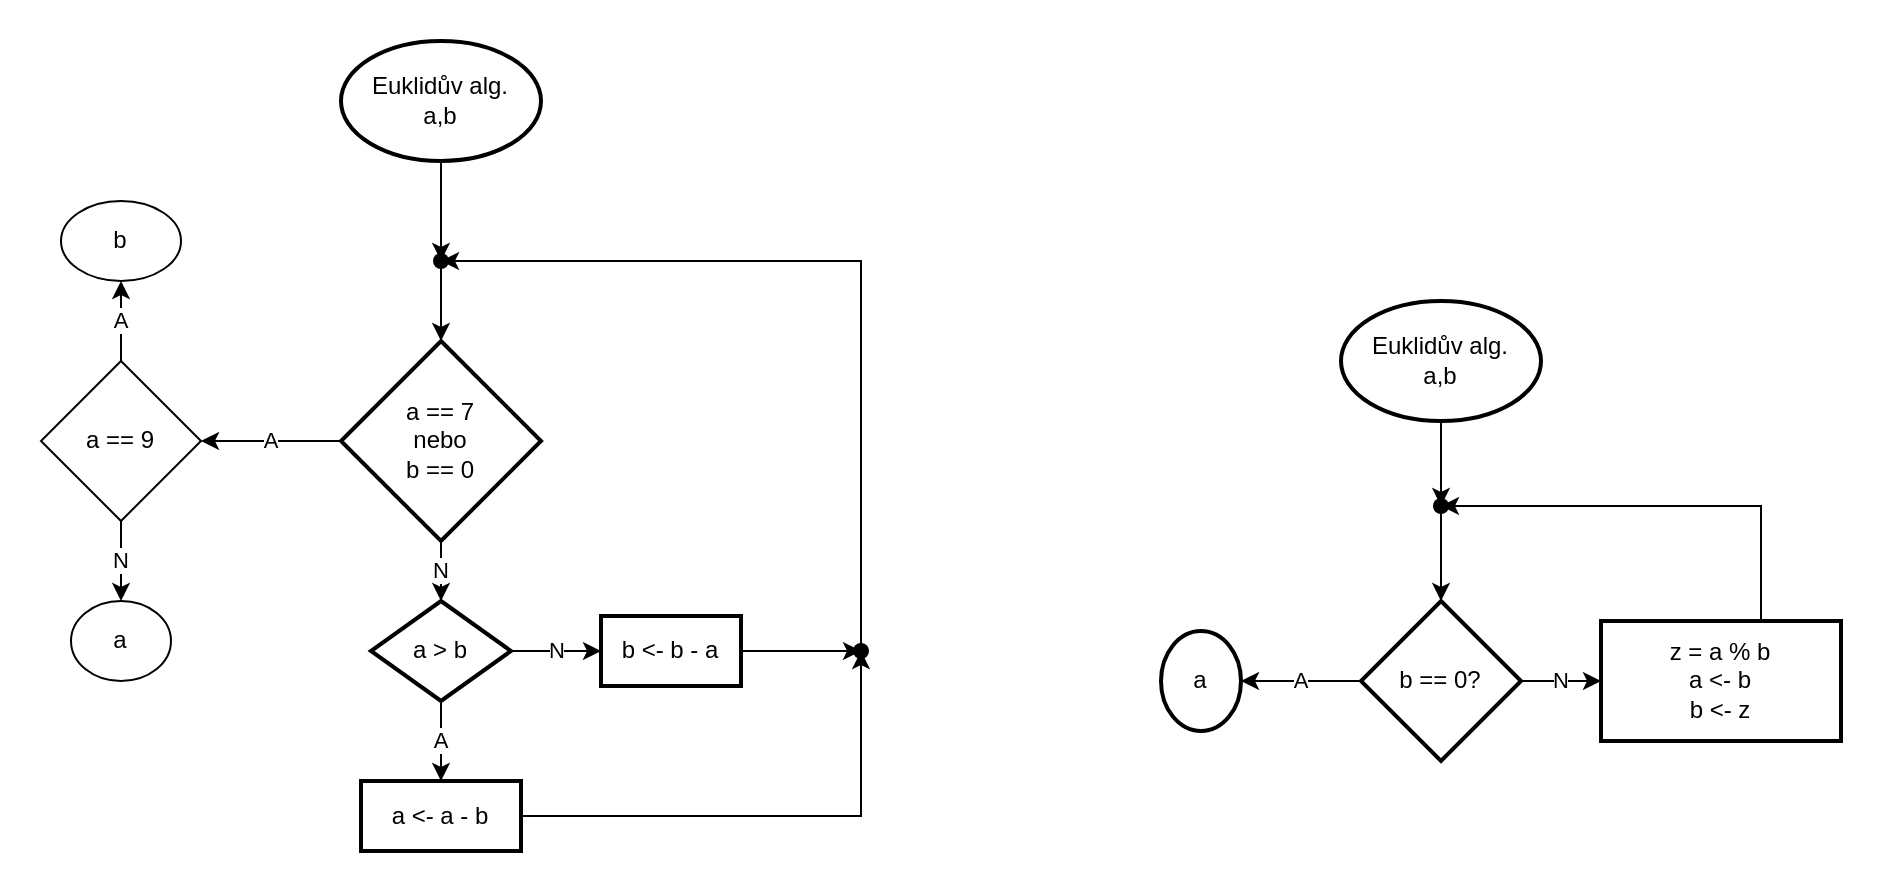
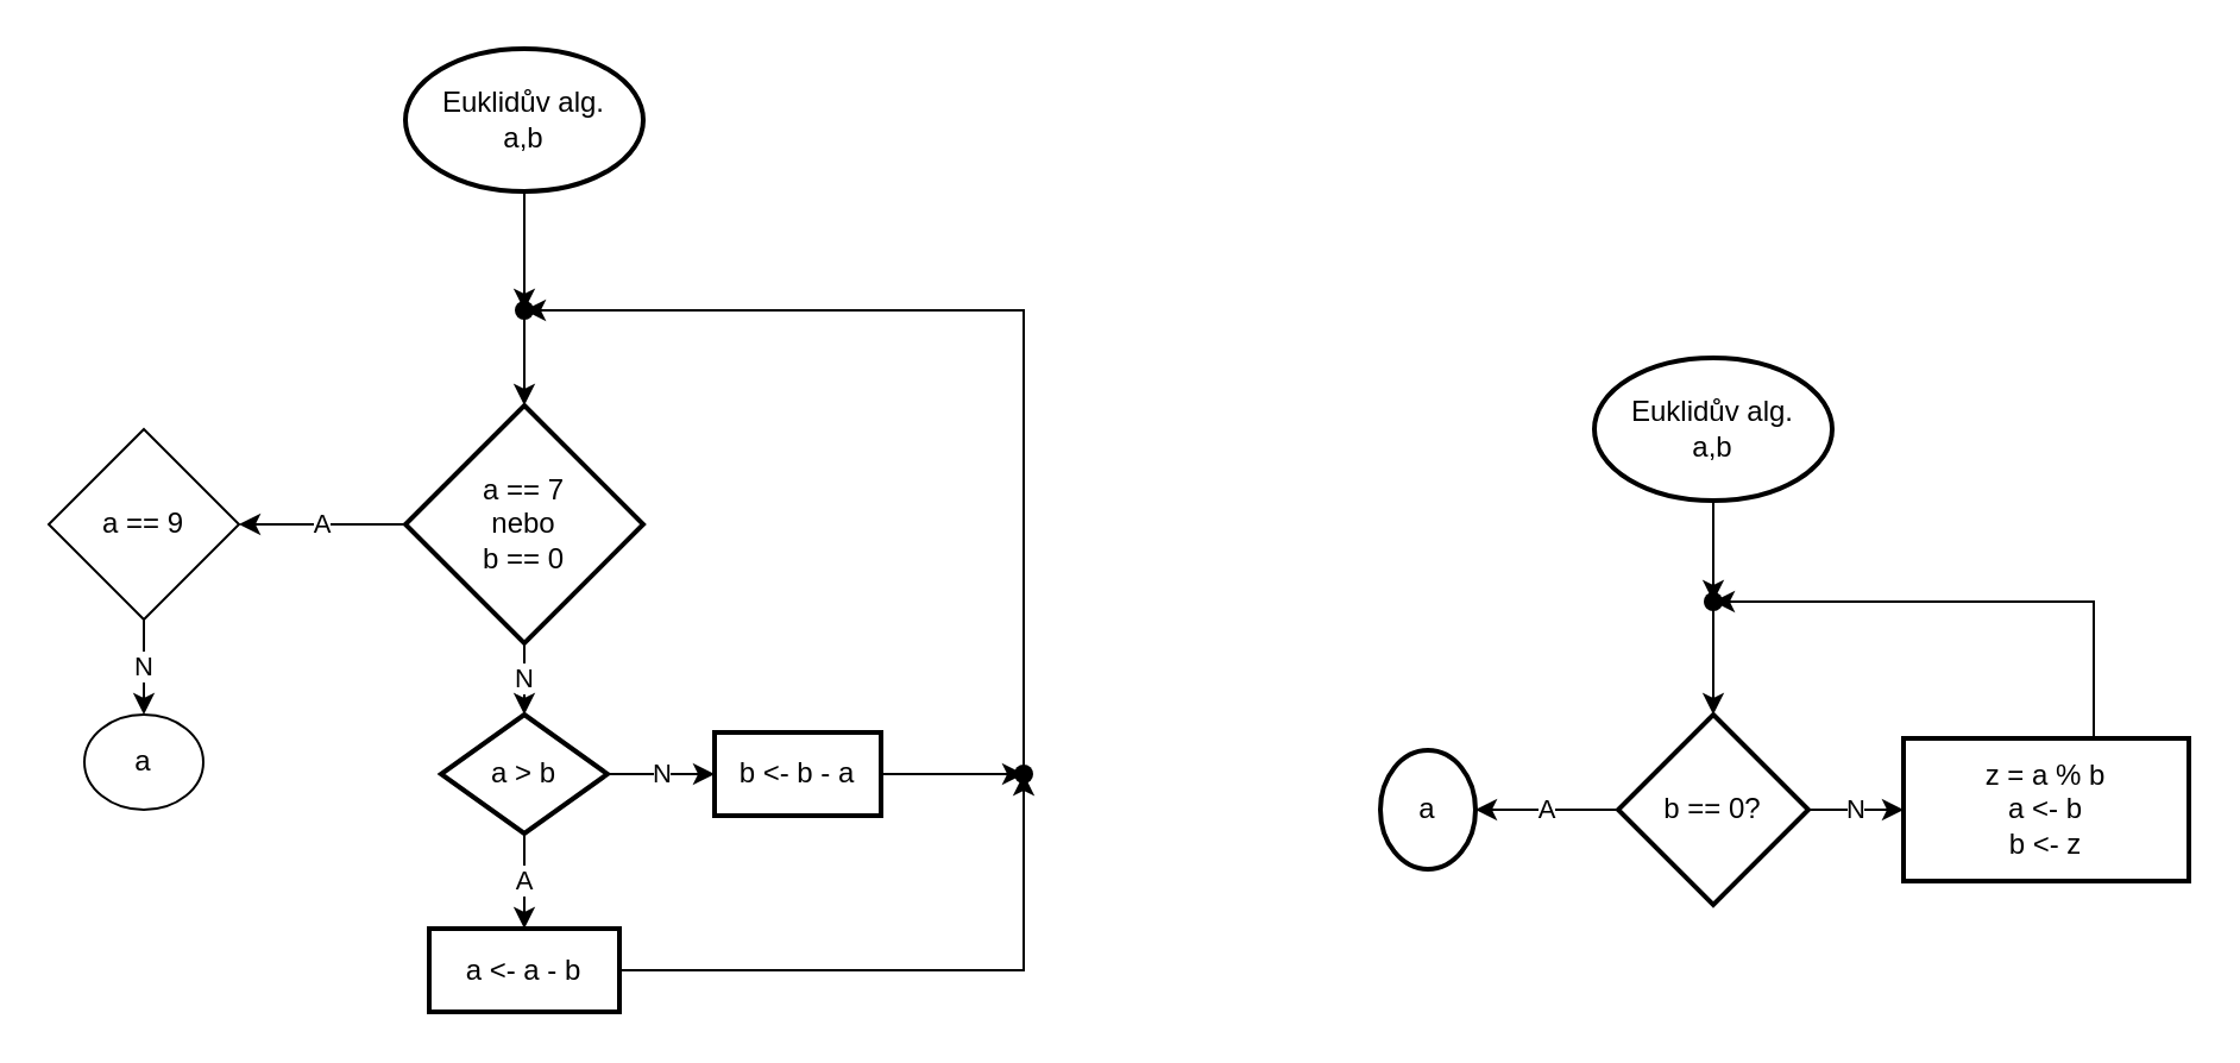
- <mxCell id="15" value="b" style="ellipse;whiteSpace=wrap;html=1;" parent="1" vertex="1"><mxGeometry x="30" y="100" width="60" height="40" as="geometry" /></mxCell>
- <mxCell id="12" value="A" style="edgeStyle=orthogonalEdgeStyle;rounded=0;orthogonalLoop=1;jettySize=auto;html=1;" parent="1" source="14" target="15" edge="1"><mxGeometry relative="1" as="geometry" /></mxCell>
